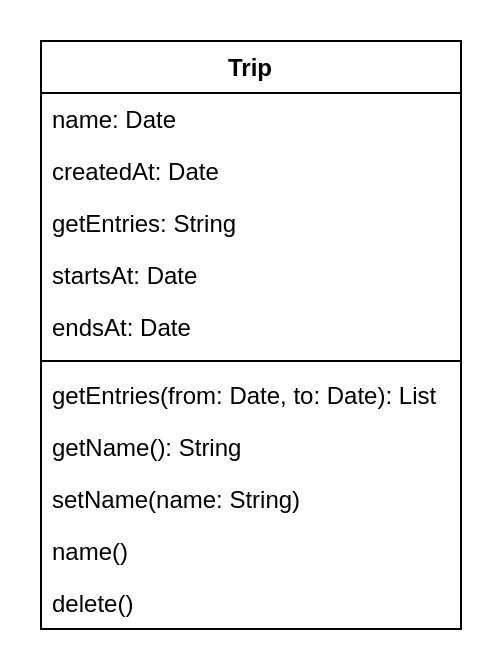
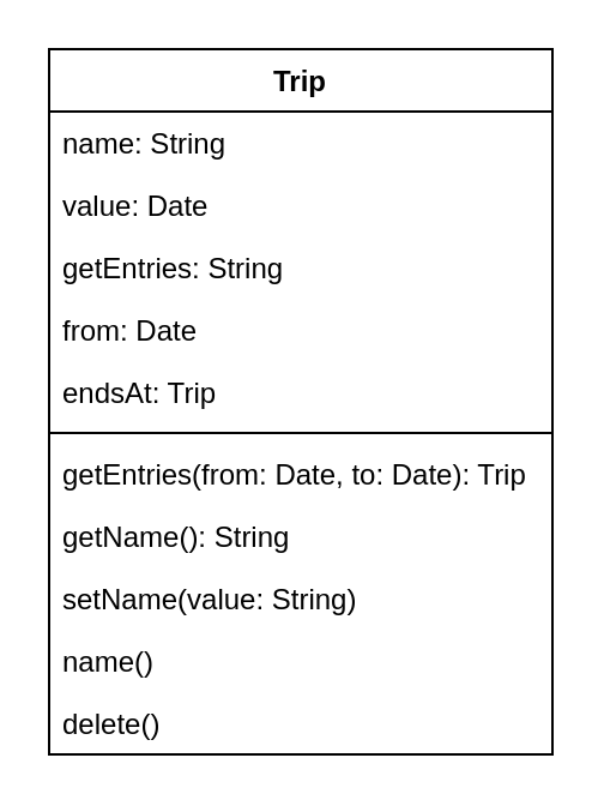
- <mxCell id="3" value="name: Date" style="text;strokeColor=none;fillColor=none;align=left;verticalAlign=top;spacingLeft=4;spacingRight=4;overflow=hidden;rotatable=0;points=[[0,0.5],[1,0.5]];portConstraint=eastwest;" vertex="1" parent="2"><mxGeometry y="26" width="210" height="26" as="geometry" /></mxCell>
+ <mxCell id="3" value="name: String" style="text;strokeColor=none;fillColor=none;align=left;verticalAlign=top;spacingLeft=4;spacingRight=4;overflow=hidden;rotatable=0;points=[[0,0.5],[1,0.5]];portConstraint=eastwest;" vertex="1" parent="2"><mxGeometry y="26" width="210" height="26" as="geometry" /></mxCell>
- <mxCell id="4" value="createdAt: Date" style="text;strokeColor=none;fillColor=none;align=left;verticalAlign=top;spacingLeft=4;spacingRight=4;overflow=hidden;rotatable=0;points=[[0,0.5],[1,0.5]];portConstraint=eastwest;" vertex="1" parent="2"><mxGeometry y="52" width="210" height="26" as="geometry" /></mxCell>
+ <mxCell id="4" value="value: Date" style="text;strokeColor=none;fillColor=none;align=left;verticalAlign=top;spacingLeft=4;spacingRight=4;overflow=hidden;rotatable=0;points=[[0,0.5],[1,0.5]];portConstraint=eastwest;" vertex="1" parent="2"><mxGeometry y="52" width="210" height="26" as="geometry" /></mxCell>
- <mxCell id="6" value="startsAt: Date" style="text;strokeColor=none;fillColor=none;align=left;verticalAlign=top;spacingLeft=4;spacingRight=4;overflow=hidden;rotatable=0;points=[[0,0.5],[1,0.5]];portConstraint=eastwest;" vertex="1" parent="2"><mxGeometry y="104" width="210" height="26" as="geometry" /></mxCell>
+ <mxCell id="6" value="from: Date" style="text;strokeColor=none;fillColor=none;align=left;verticalAlign=top;spacingLeft=4;spacingRight=4;overflow=hidden;rotatable=0;points=[[0,0.5],[1,0.5]];portConstraint=eastwest;" vertex="1" parent="2"><mxGeometry y="104" width="210" height="26" as="geometry" /></mxCell>
- <mxCell id="7" value="endsAt: Date" style="text;strokeColor=none;fillColor=none;align=left;verticalAlign=top;spacingLeft=4;spacingRight=4;overflow=hidden;rotatable=0;points=[[0,0.5],[1,0.5]];portConstraint=eastwest;" vertex="1" parent="2"><mxGeometry y="130" width="210" height="26" as="geometry" /></mxCell>
+ <mxCell id="7" value="endsAt: Trip" style="text;strokeColor=none;fillColor=none;align=left;verticalAlign=top;spacingLeft=4;spacingRight=4;overflow=hidden;rotatable=0;points=[[0,0.5],[1,0.5]];portConstraint=eastwest;" vertex="1" parent="2"><mxGeometry y="130" width="210" height="26" as="geometry" /></mxCell>
- <mxCell id="9" value="getEntries(from: Date, to: Date): List" style="text;strokeColor=none;fillColor=none;align=left;verticalAlign=top;spacingLeft=4;spacingRight=4;overflow=hidden;rotatable=0;points=[[0,0.5],[1,0.5]];portConstraint=eastwest;" vertex="1" parent="2"><mxGeometry y="164" width="210" height="26" as="geometry" /></mxCell>
+ <mxCell id="9" value="getEntries(from: Date, to: Date): Trip" style="text;strokeColor=none;fillColor=none;align=left;verticalAlign=top;spacingLeft=4;spacingRight=4;overflow=hidden;rotatable=0;points=[[0,0.5],[1,0.5]];portConstraint=eastwest;" vertex="1" parent="2"><mxGeometry y="164" width="210" height="26" as="geometry" /></mxCell>
- <mxCell id="11" value="setName(name: String)" style="text;strokeColor=none;fillColor=none;align=left;verticalAlign=top;spacingLeft=4;spacingRight=4;overflow=hidden;rotatable=0;points=[[0,0.5],[1,0.5]];portConstraint=eastwest;" vertex="1" parent="2"><mxGeometry y="216" width="210" height="26" as="geometry" /></mxCell>
+ <mxCell id="11" value="setName(value: String)" style="text;strokeColor=none;fillColor=none;align=left;verticalAlign=top;spacingLeft=4;spacingRight=4;overflow=hidden;rotatable=0;points=[[0,0.5],[1,0.5]];portConstraint=eastwest;" vertex="1" parent="2"><mxGeometry y="216" width="210" height="26" as="geometry" /></mxCell>
